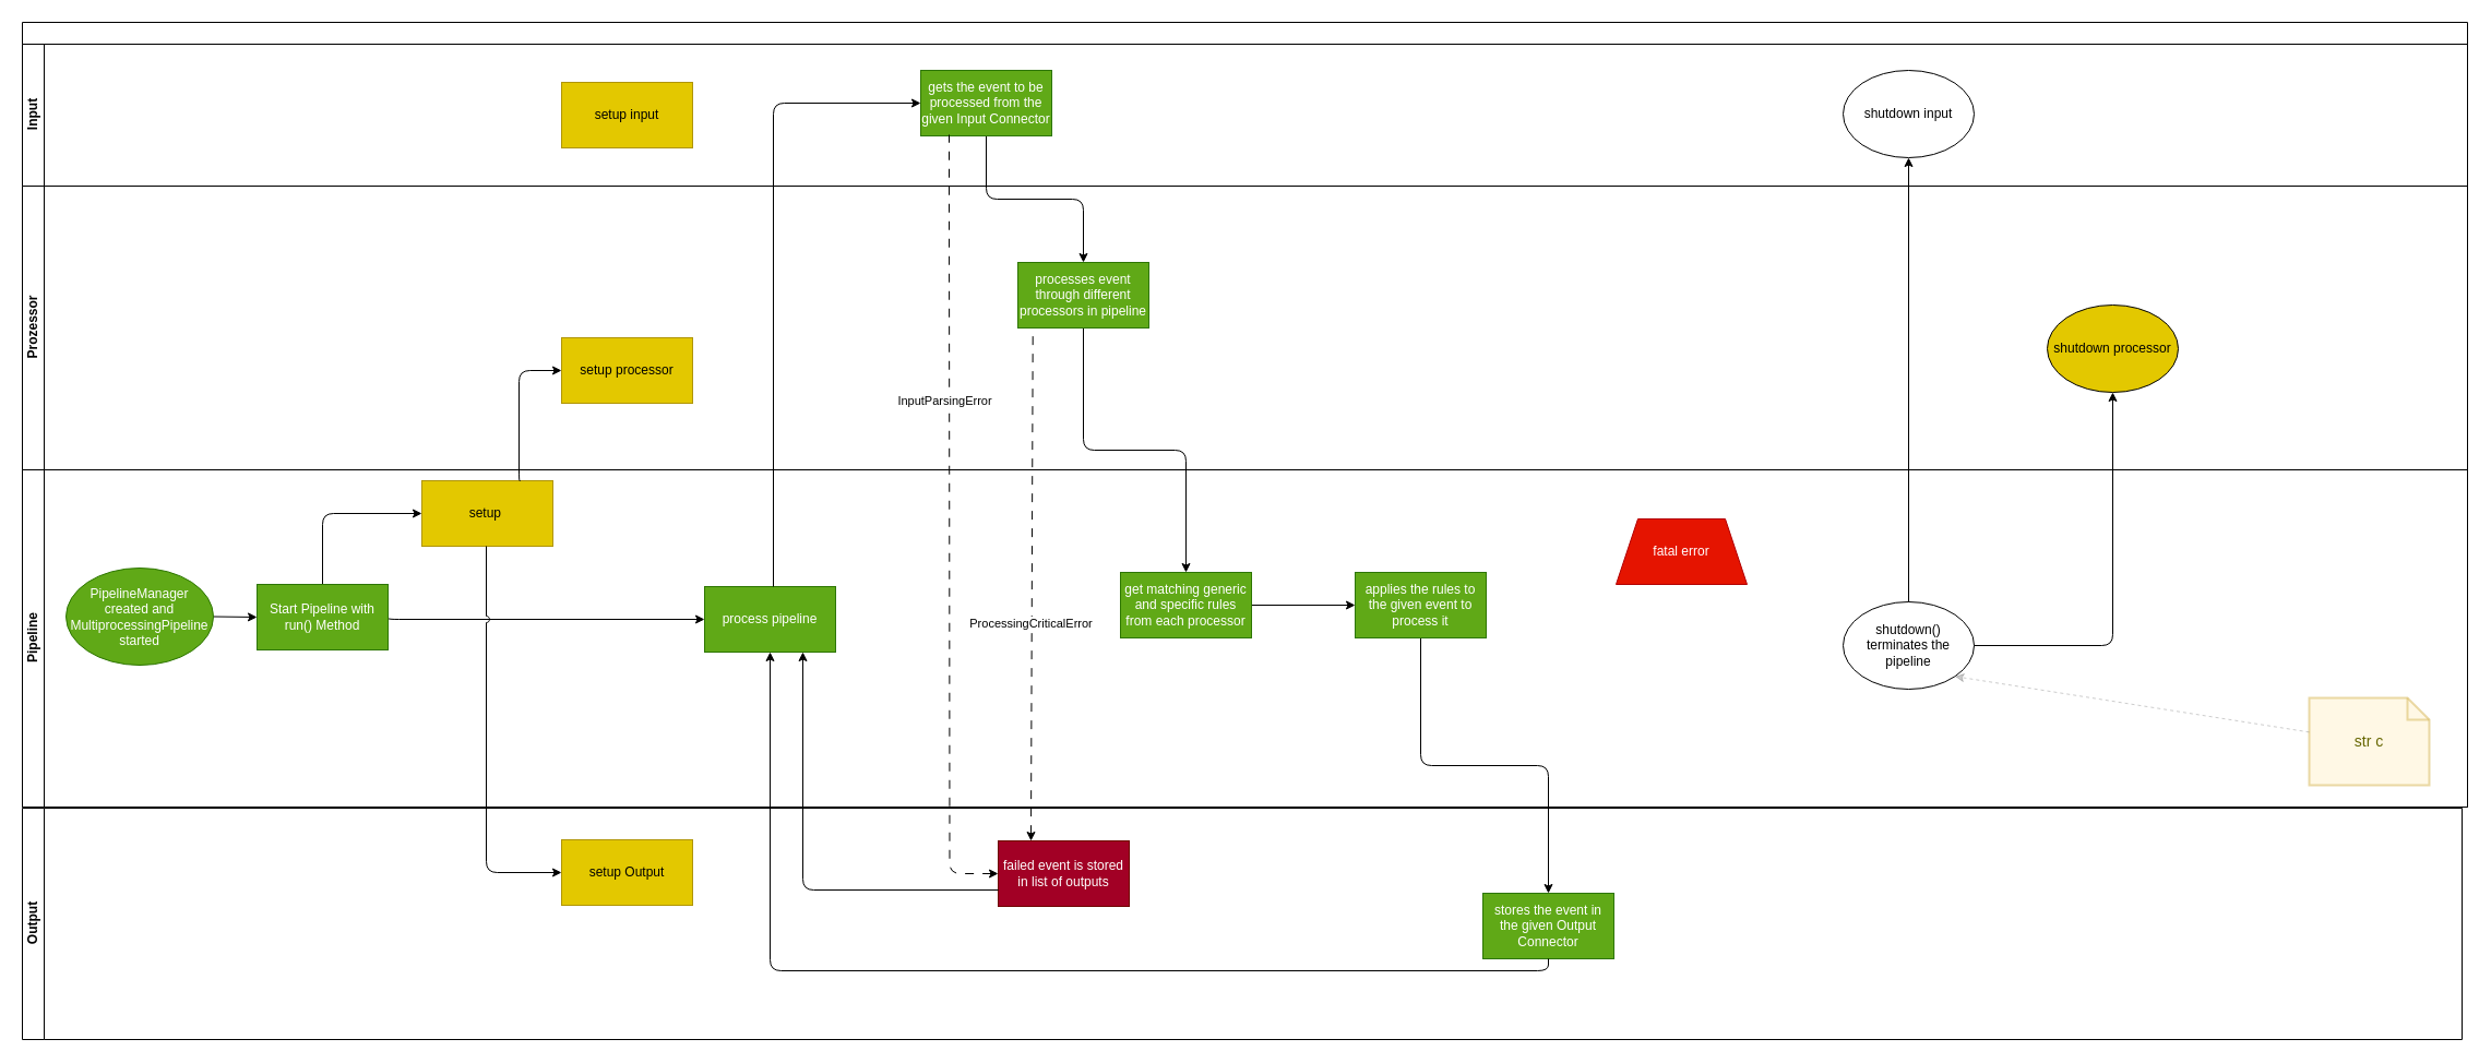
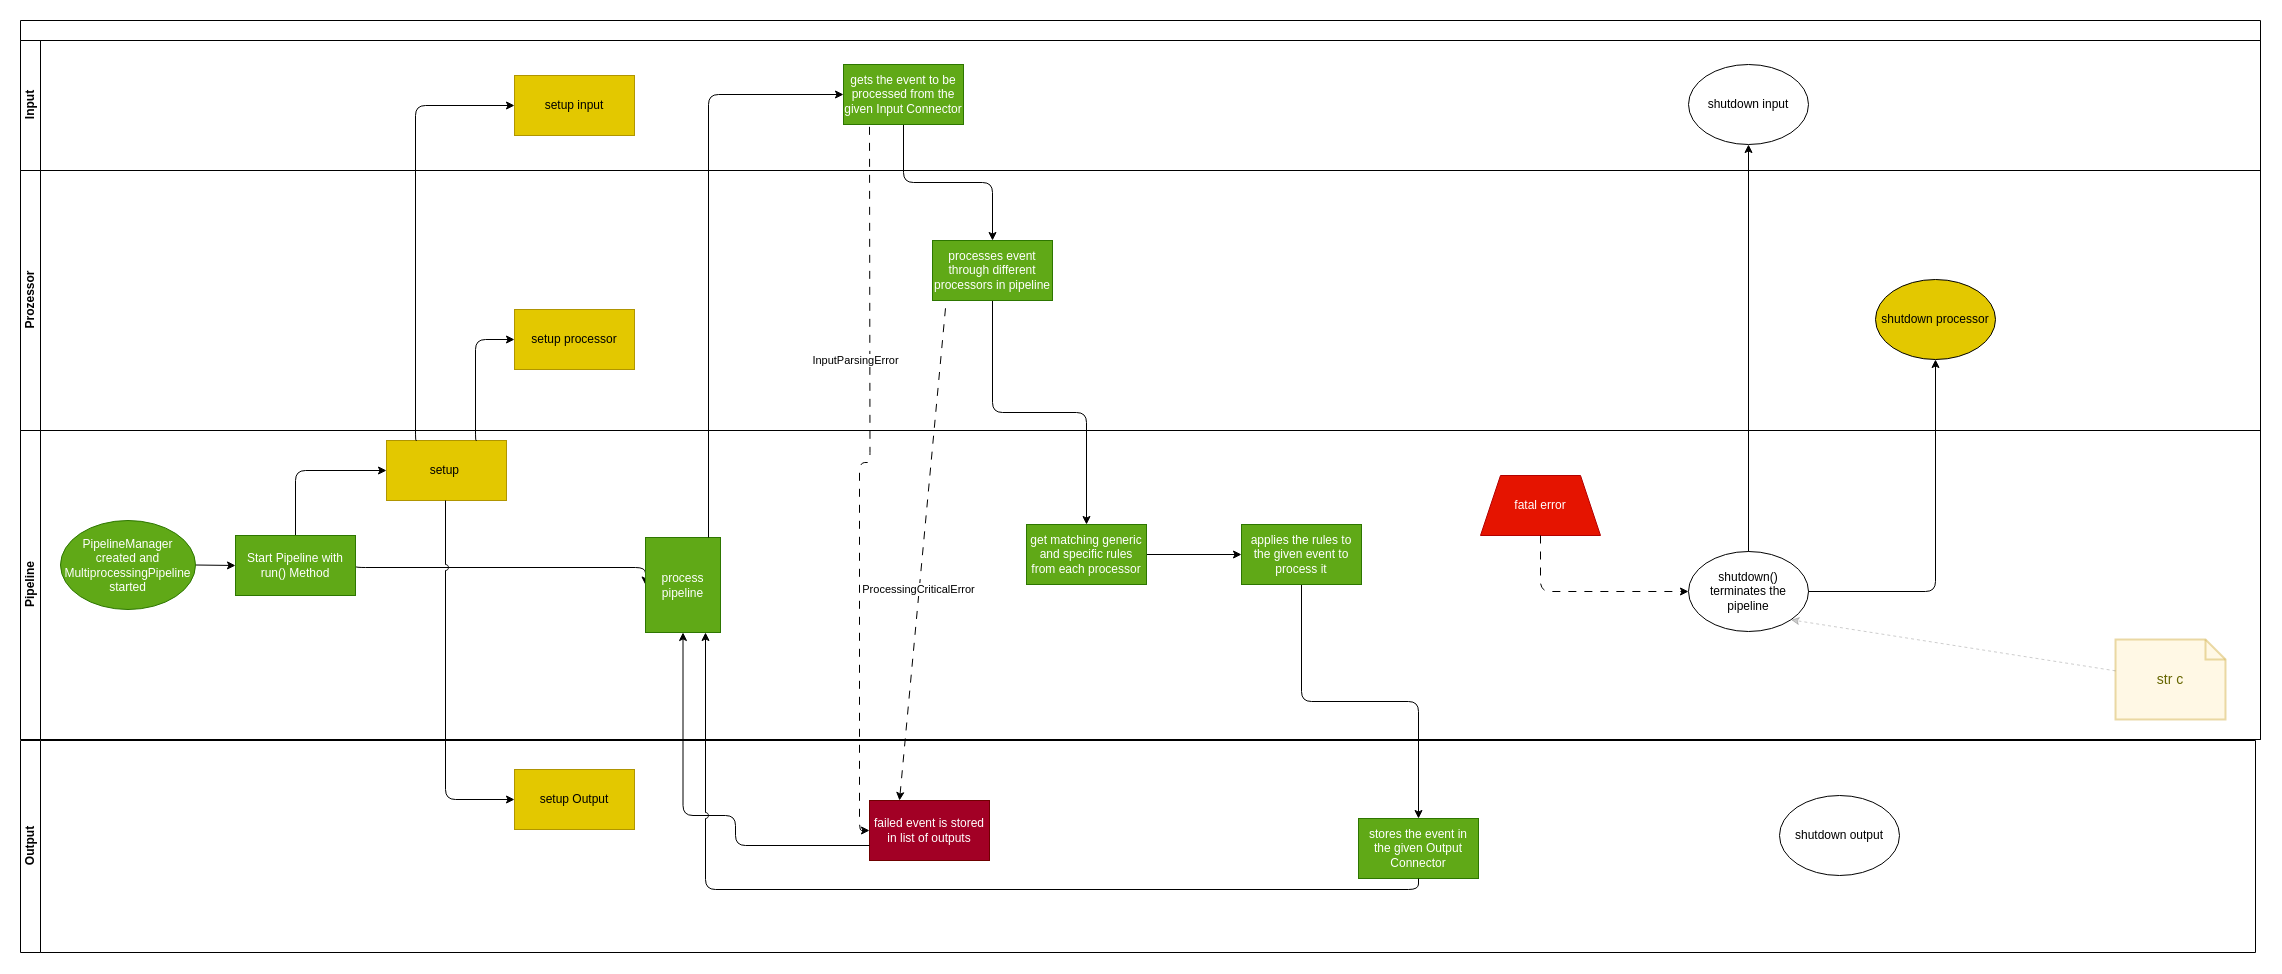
+ <mxCell id="20" value="" style="edgeStyle=orthogonalEdgeStyle;html=1;entryX=0;entryY=0.5;entryDx=0;entryDy=0;exitX=0.25;exitY=0;exitDx=0;exitDy=0;" parent="2" source="15" target="5" edge="1"><mxGeometry relative="1" as="geometry"><Array as="points"><mxPoint x="395" y="420" /><mxPoint x="395" y="85" /></Array><mxPoint x="395" y="399" as="sourcePoint" /><mxPoint x="444" y="85" as="targetPoint" /></mxGeometry></mxCell>
- <mxCell id="16" value="process pipeline" style="whiteSpace=wrap;html=1;fillColor=#60a917;strokeColor=#2D7600;fontColor=#ffffff;rounded=0;" parent="9" vertex="1"><mxGeometry x="625" y="107" width="120" height="60" as="geometry" /></mxCell>
+ <mxCell id="16" value="process pipeline" style="whiteSpace=wrap;html=1;fillColor=#60a917;strokeColor=#2D7600;fontColor=#ffffff;rounded=0;" parent="9" vertex="1"><mxGeometry x="625" y="107" width="75" height="95" as="geometry" /></mxCell>
+ <mxCell id="45" value="" style="endArrow=classic;html=1;entryX=0;entryY=0.5;entryDx=0;entryDy=0;dashed=1;dashPattern=8 8;edgeStyle=orthogonalEdgeStyle;exitX=0.5;exitY=1;exitDx=0;exitDy=0;" parent="1" source="17" target="22" edge="1"><mxGeometry width="50" height="50" relative="1" as="geometry"><mxPoint x="1584" y="499" as="sourcePoint" /><mxPoint x="1540.5" y="610" as="targetPoint" /></mxGeometry></mxCell>
- <mxCell id="23" value="failed event is stored in list of outputs" style="whiteSpace=wrap;html=1;fillColor=#a20025;strokeColor=#6F0000;fontColor=#ffffff;" parent="21" vertex="1"><mxGeometry x="894" y="30" width="120" height="60" as="geometry" /></mxCell>
+ <mxCell id="23" value="failed event is stored in list of outputs" style="whiteSpace=wrap;html=1;fillColor=#a20025;strokeColor=#6F0000;fontColor=#ffffff;" parent="21" vertex="1"><mxGeometry x="849" y="60" width="120" height="60" as="geometry" /></mxCell>
+ <mxCell id="24" value="shutdown output" style="ellipse;whiteSpace=wrap;html=1;" parent="21" vertex="1"><mxGeometry x="1759" y="55" width="120" height="80" as="geometry" /></mxCell>
